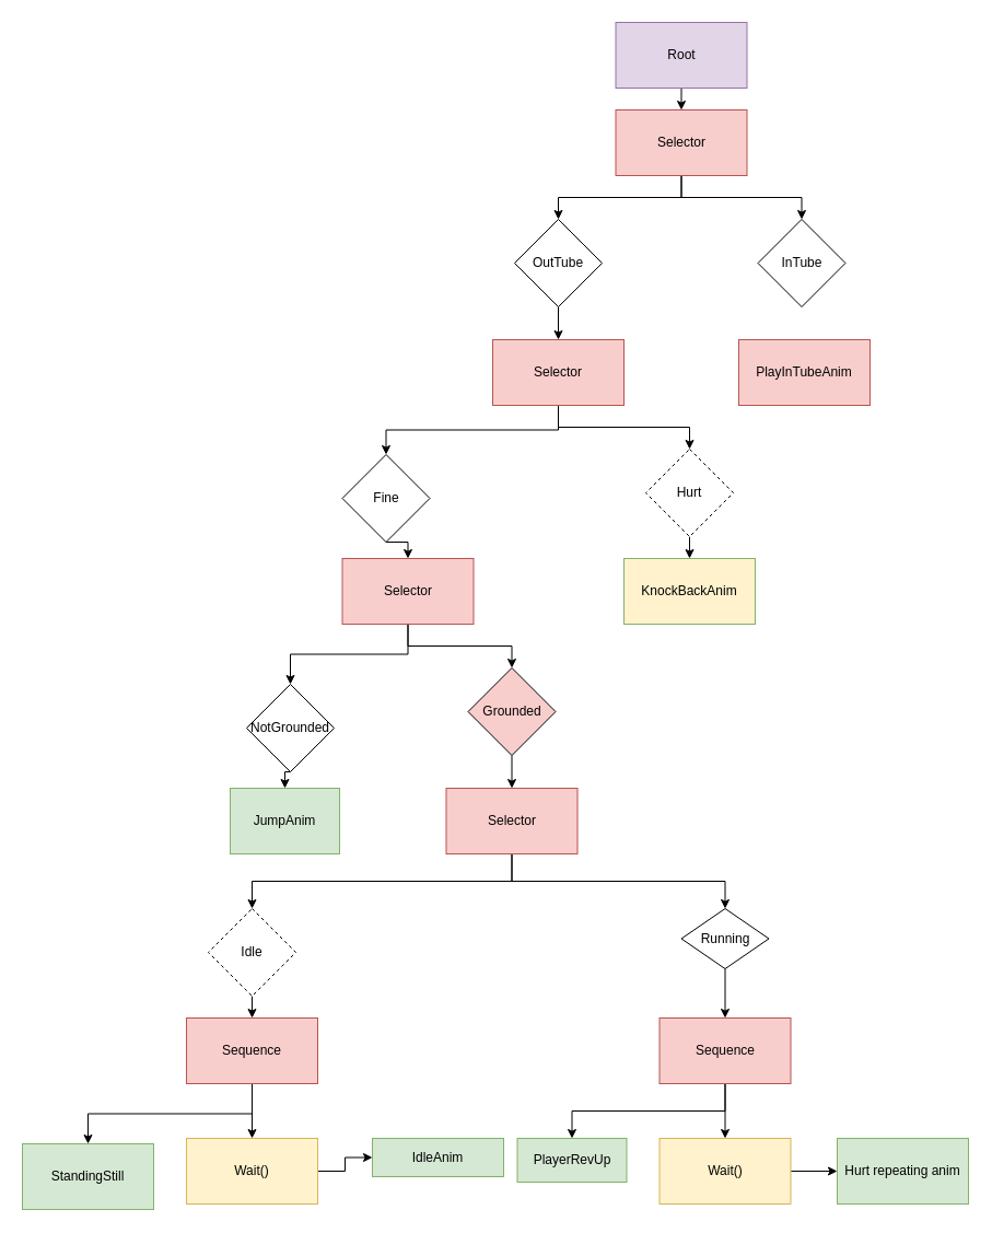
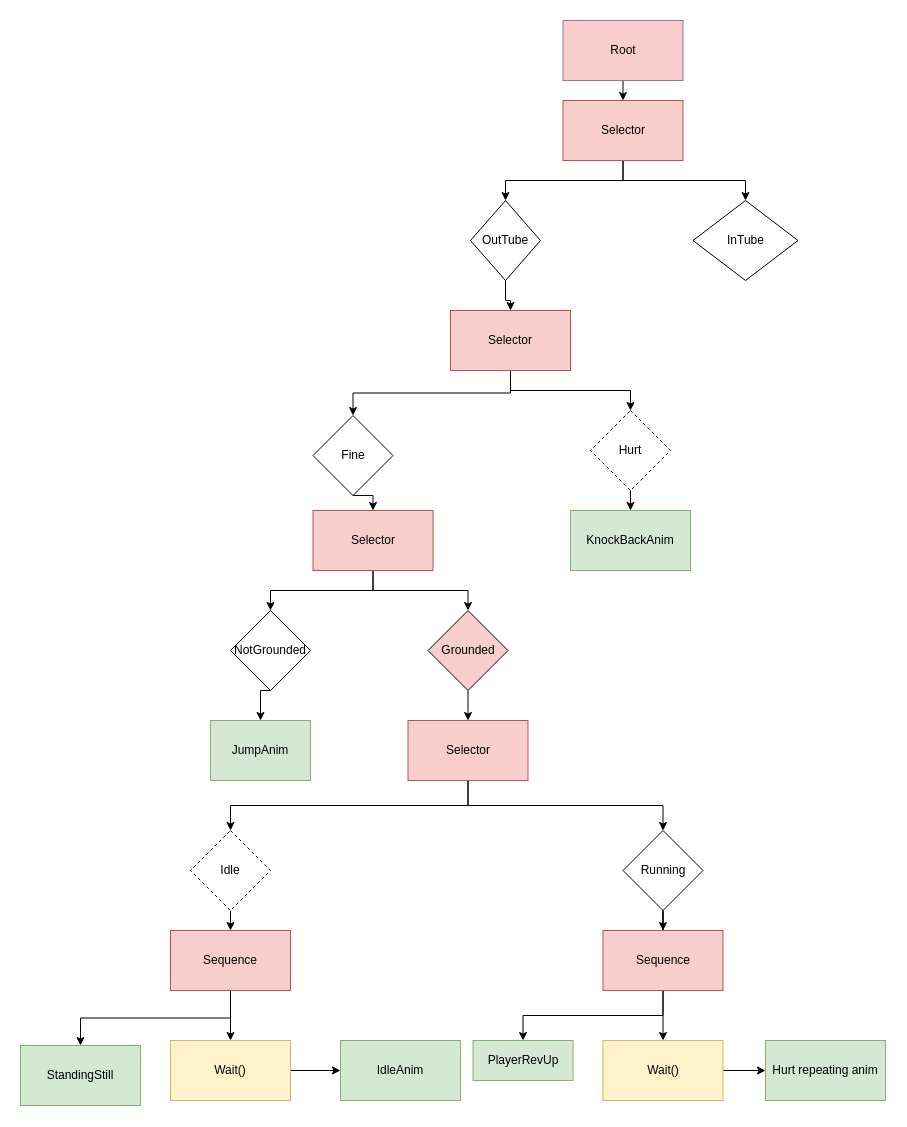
- <mxCell id="44" value="Root" style="rounded=0;whiteSpace=wrap;html=1;fillColor=#e1d5e7;strokeColor=#9673a6;" parent="1" vertex="1"><mxGeometry x="562.5" width="120" height="60" as="geometry" y="20" /></mxCell>
+ <mxCell id="44" value="Root" style="rounded=0;whiteSpace=wrap;html=1;fillColor=#f8cecc;strokeColor=#9673a6;" parent="1" vertex="1"><mxGeometry x="562.5" width="120" height="60" as="geometry" y="20" /></mxCell>
- <mxCell id="40" value="OutTube" style="rhombus;whiteSpace=wrap;html=1;" parent="1" vertex="1"><mxGeometry x="470" y="200" width="80" height="80" as="geometry" /></mxCell>
+ <mxCell id="40" value="OutTube" style="rhombus;whiteSpace=wrap;html=1;" parent="1" vertex="1"><mxGeometry x="470" y="200" width="70" height="80" as="geometry" /></mxCell>
- <mxCell id="41" value="InTube" style="rhombus;whiteSpace=wrap;html=1;" parent="1" vertex="1"><mxGeometry x="692.5" y="200" width="80" height="80" as="geometry" /></mxCell>
+ <mxCell id="41" value="InTube" style="rhombus;whiteSpace=wrap;html=1;" parent="1" vertex="1"><mxGeometry x="692.5" y="200" width="105" height="80" as="geometry" /></mxCell>
- <mxCell id="42" value="PlayInTubeAnim" style="rounded=0;whiteSpace=wrap;html=1;fillColor=#f8cecc;strokeColor=#b85450;" parent="1" vertex="1"><mxGeometry x="675" y="310" width="120" height="60" as="geometry" /></mxCell>
- <mxCell id="35" value="KnockBackAnim" style="rounded=0;whiteSpace=wrap;html=1;fillColor=#fff2cc;strokeColor=#82b366;" parent="1" vertex="1"><mxGeometry x="570" y="510" width="120" height="60" as="geometry" /></mxCell>
+ <mxCell id="35" value="KnockBackAnim" style="rounded=0;whiteSpace=wrap;html=1;fillColor=#d5e8d4;strokeColor=#82b366;" parent="1" vertex="1"><mxGeometry x="570" y="510" width="120" height="60" as="geometry" /></mxCell>
- <mxCell id="3" value="NotGrounded" style="rhombus;whiteSpace=wrap;html=1;" parent="1" vertex="1"><mxGeometry x="225" y="625" width="80" height="80" as="geometry" /></mxCell>
+ <mxCell id="3" value="NotGrounded" style="rhombus;whiteSpace=wrap;html=1;" parent="1" vertex="1"><mxGeometry x="230" y="610" width="80" height="80" as="geometry" /></mxCell>
- <mxCell id="16" value="Running" style="rhombus;whiteSpace=wrap;html=1;" parent="1" vertex="1"><mxGeometry x="622.5" y="830" width="80" height="55" as="geometry" /></mxCell>
+ <mxCell id="16" value="Running" style="rhombus;whiteSpace=wrap;html=1;" parent="1" vertex="1"><mxGeometry x="622.5" y="830" width="80" height="80" as="geometry" /></mxCell>
- <mxCell id="22" value="IdleAnim" style="rounded=0;whiteSpace=wrap;html=1;fillColor=#d5e8d4;strokeColor=#82b366;" parent="1" vertex="1"><mxGeometry x="340" y="1040" width="120" height="35" as="geometry" /></mxCell>
+ <mxCell id="22" value="IdleAnim" style="rounded=0;whiteSpace=wrap;html=1;fillColor=#d5e8d4;strokeColor=#82b366;" parent="1" vertex="1"><mxGeometry x="340" y="1040" width="120" height="60" as="geometry" /></mxCell>
